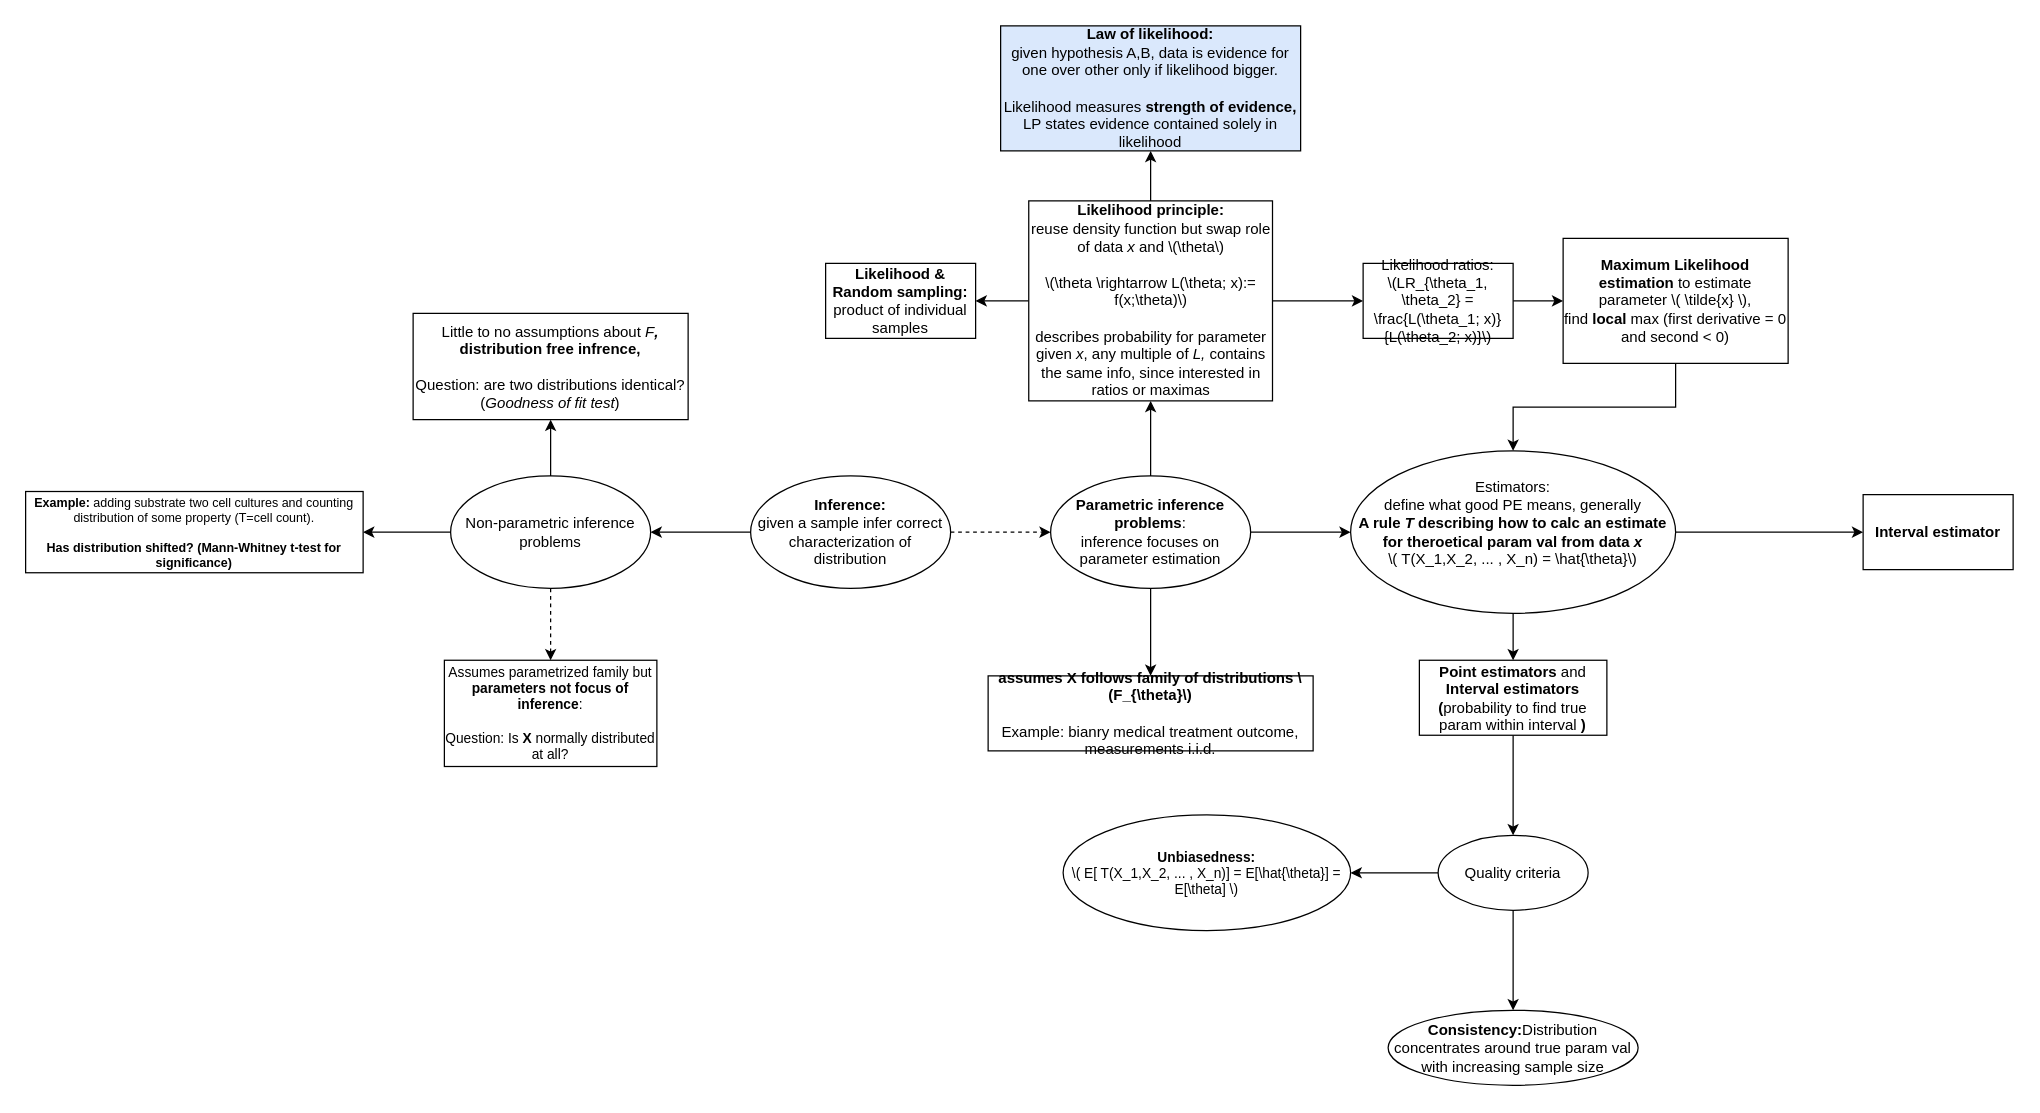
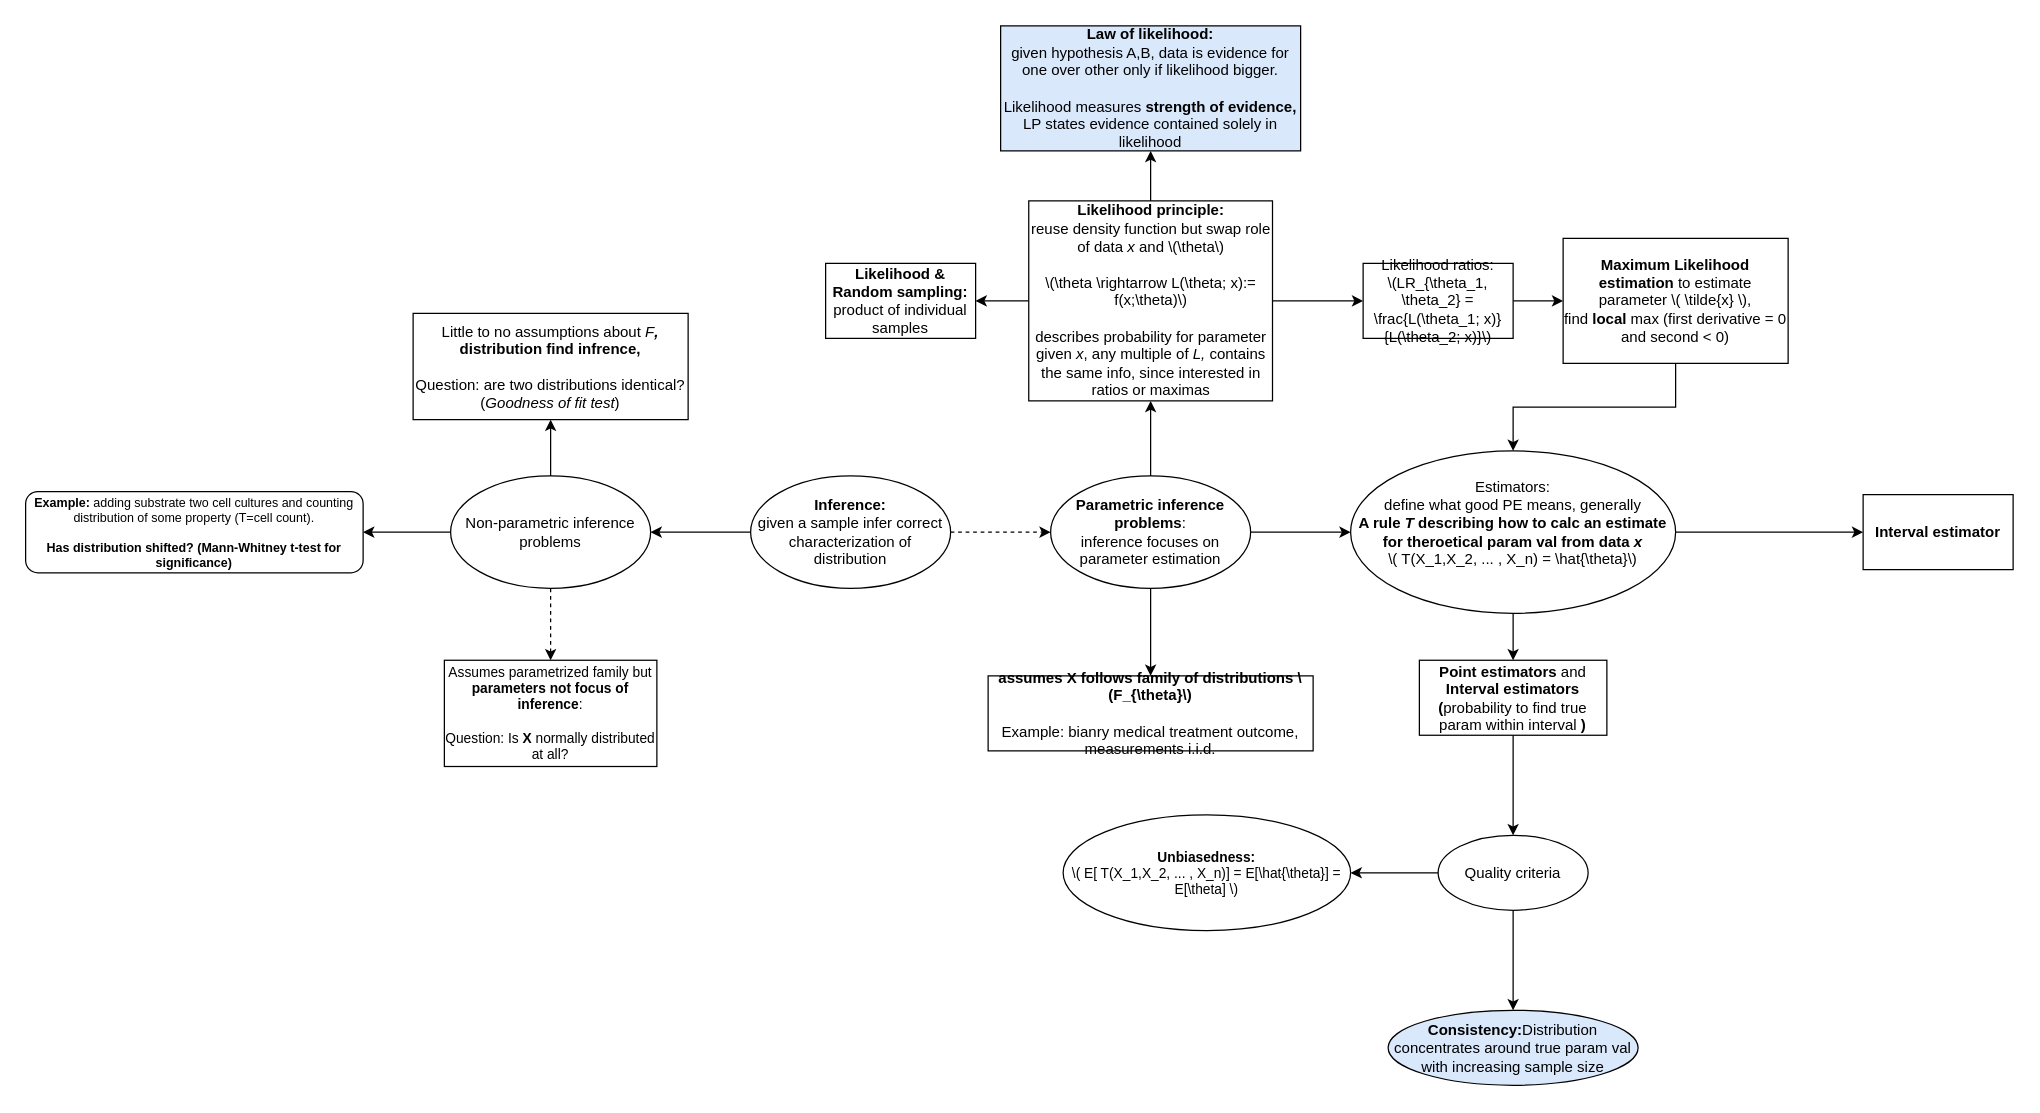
- <mxCell id="14" value="&lt;div&gt;Little to no assumptions about &lt;i&gt;F&lt;b&gt;, &lt;br&gt;&lt;/b&gt;&lt;/i&gt;&lt;/div&gt;&lt;div&gt;&lt;b&gt;distribution free infrence, &lt;br&gt;&lt;/b&gt;&lt;/div&gt;&lt;div&gt;&lt;b&gt;&lt;br&gt;&lt;/b&gt;&lt;/div&gt;&lt;div&gt;Question: are two distributions identical? (&lt;i&gt;Goodness of fit test&lt;/i&gt;)&lt;br&gt;&lt;/div&gt;" style="whiteSpace=wrap;html=1;" vertex="1" parent="1"><mxGeometry x="330" y="250" width="220" height="85" as="geometry" /></mxCell>
+ <mxCell id="14" value="&lt;div&gt;Little to no assumptions about &lt;i&gt;F&lt;b&gt;, &lt;br&gt;&lt;/b&gt;&lt;/i&gt;&lt;/div&gt;&lt;div&gt;&lt;b&gt;distribution find infrence, &lt;br&gt;&lt;/b&gt;&lt;/div&gt;&lt;div&gt;&lt;b&gt;&lt;br&gt;&lt;/b&gt;&lt;/div&gt;&lt;div&gt;Question: are two distributions identical? (&lt;i&gt;Goodness of fit test&lt;/i&gt;)&lt;br&gt;&lt;/div&gt;" style="whiteSpace=wrap;html=1;" vertex="1" parent="1"><mxGeometry x="330" y="250" width="220" height="85" as="geometry" /></mxCell>
- <mxCell id="16" value="&lt;div style=&quot;font-size: 10px&quot;&gt;&lt;font style=&quot;font-size: 10px&quot;&gt;&lt;b&gt;Example:&lt;/b&gt; adding substrate two cell cultures and counting distribution of some property (T=cell count). &lt;br&gt;&lt;/font&gt;&lt;/div&gt;&lt;div style=&quot;font-size: 10px&quot;&gt;&lt;font style=&quot;font-size: 10px&quot;&gt;&lt;br&gt;&lt;/font&gt;&lt;/div&gt;&lt;div style=&quot;font-size: 10px&quot;&gt;&lt;font style=&quot;font-size: 10px&quot;&gt;&lt;b&gt;Has distribution shifted? (Mann-Whitney t-test for significance)&lt;/b&gt;&lt;/font&gt;&lt;/div&gt;" style="whiteSpace=wrap;html=1;" vertex="1" parent="1"><mxGeometry x="20" y="392.5" width="270" height="65" as="geometry" /></mxCell>
+ <mxCell id="16" value="&lt;div style=&quot;font-size: 10px&quot;&gt;&lt;font style=&quot;font-size: 10px&quot;&gt;&lt;b&gt;Example:&lt;/b&gt; adding substrate two cell cultures and counting distribution of some property (T=cell count). &lt;br&gt;&lt;/font&gt;&lt;/div&gt;&lt;div style=&quot;font-size: 10px&quot;&gt;&lt;font style=&quot;font-size: 10px&quot;&gt;&lt;br&gt;&lt;/font&gt;&lt;/div&gt;&lt;div style=&quot;font-size: 10px&quot;&gt;&lt;font style=&quot;font-size: 10px&quot;&gt;&lt;b&gt;Has distribution shifted? (Mann-Whitney t-test for significance)&lt;/b&gt;&lt;/font&gt;&lt;/div&gt;" style="whiteSpace=wrap;html=1;rounded=1;" vertex="1" parent="1"><mxGeometry x="20" y="392.5" width="270" height="65" as="geometry" /></mxCell>
- <mxCell id="37" value="&lt;div&gt;&lt;b&gt;&lt;br&gt;&lt;/b&gt;&lt;/div&gt;&lt;div&gt;&lt;b&gt;Consistency:&lt;/b&gt;Distribution concentrates around true param val with increasing sample size&lt;/div&gt;&lt;div&gt;&lt;br&gt;&lt;/div&gt;" style="ellipse;whiteSpace=wrap;html=1;" vertex="1" parent="1"><mxGeometry x="1110" y="807.5" width="200" height="60" as="geometry" /></mxCell>
+ <mxCell id="37" value="&lt;div&gt;&lt;b&gt;&lt;br&gt;&lt;/b&gt;&lt;/div&gt;&lt;div&gt;&lt;b&gt;Consistency:&lt;/b&gt;Distribution concentrates around true param val with increasing sample size&lt;/div&gt;&lt;div&gt;&lt;br&gt;&lt;/div&gt;" style="ellipse;whiteSpace=wrap;html=1;fillColor=#dae8fc;" vertex="1" parent="1"><mxGeometry x="1110" y="807.5" width="200" height="60" as="geometry" /></mxCell>
